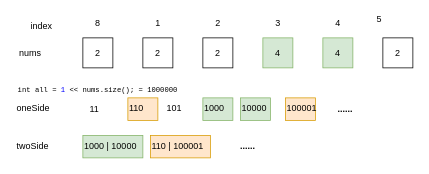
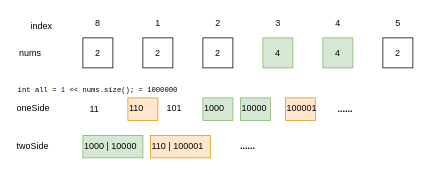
- <mxCell id="18" value="5" style="text;html=1;align=center;verticalAlign=middle;resizable=0;points=[];autosize=1;" vertex="1" parent="1"><mxGeometry x="495" y="15" width="20" height="20" as="geometry" /></mxCell>
+ <mxCell id="18" value="5" style="text;html=1;align=center;verticalAlign=middle;resizable=0;points=[];autosize=1;" vertex="1" parent="1"><mxGeometry x="520" y="20" width="20" height="20" as="geometry" /></mxCell>
